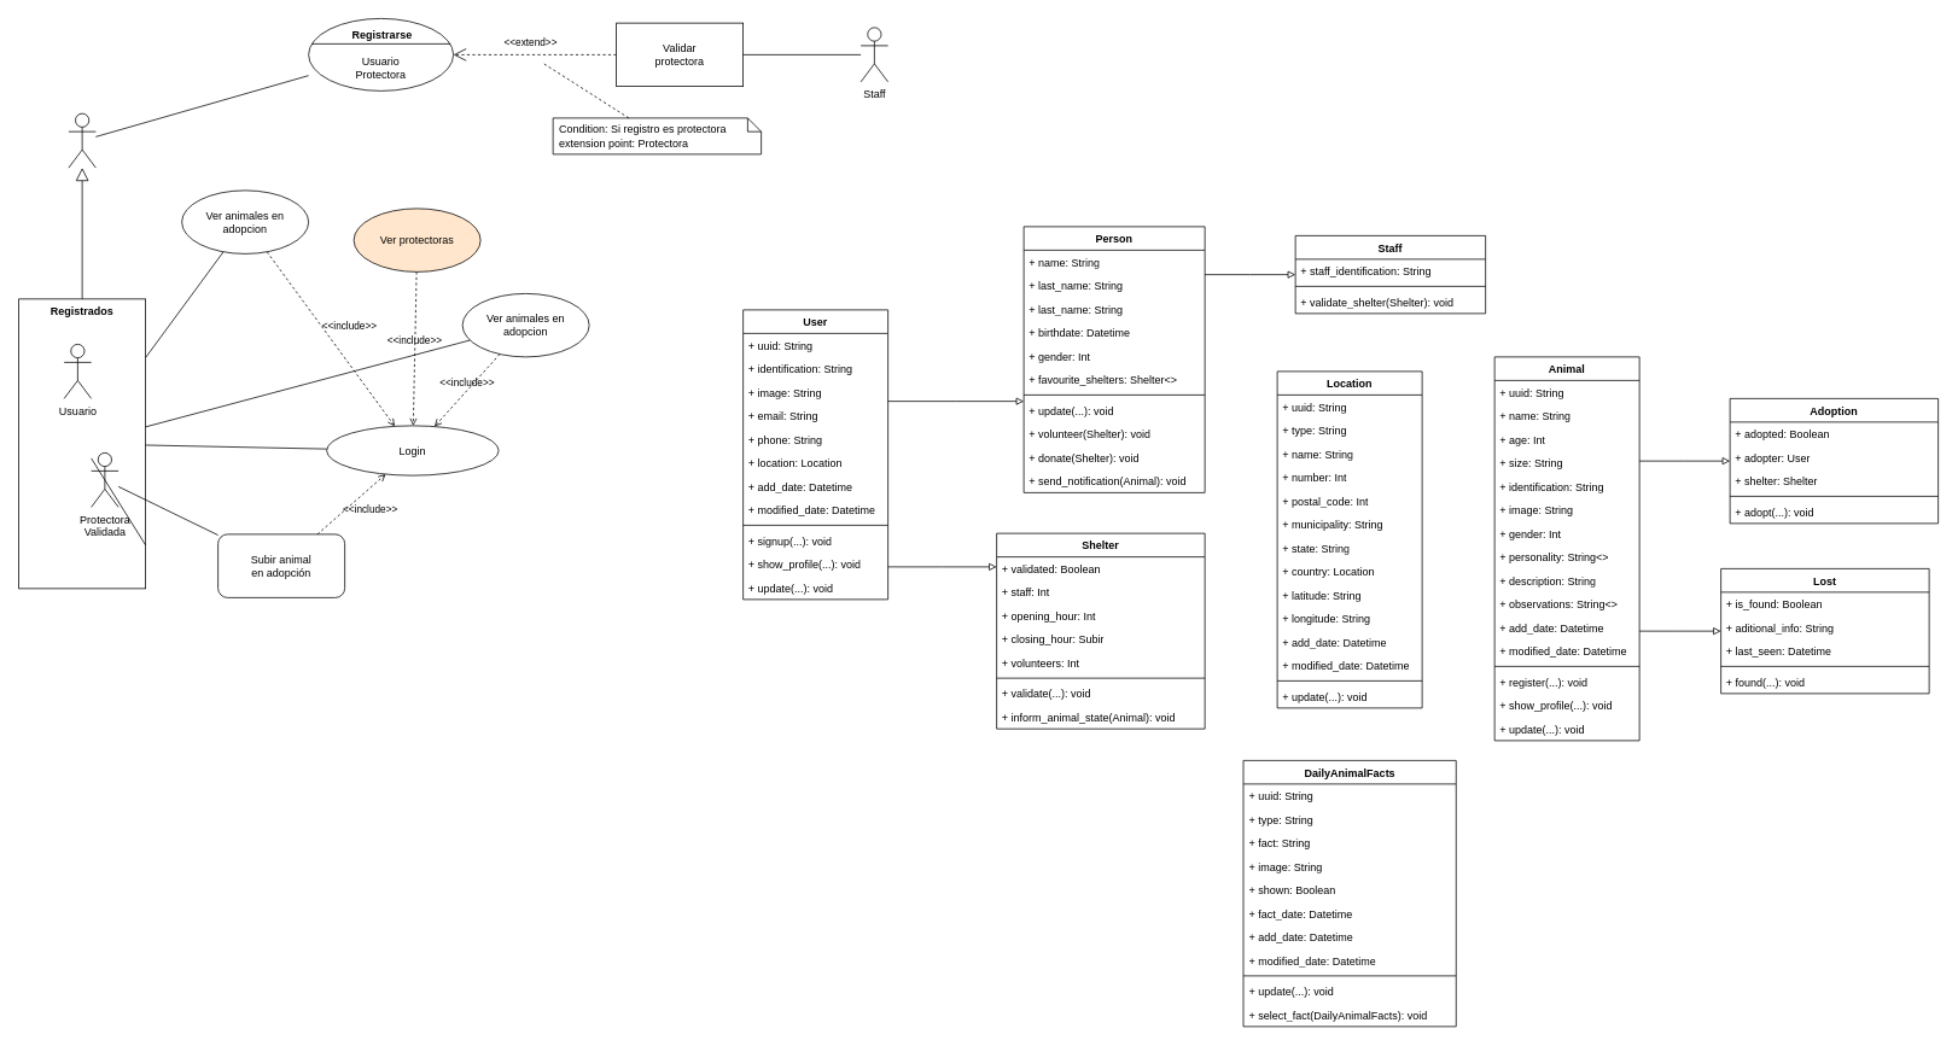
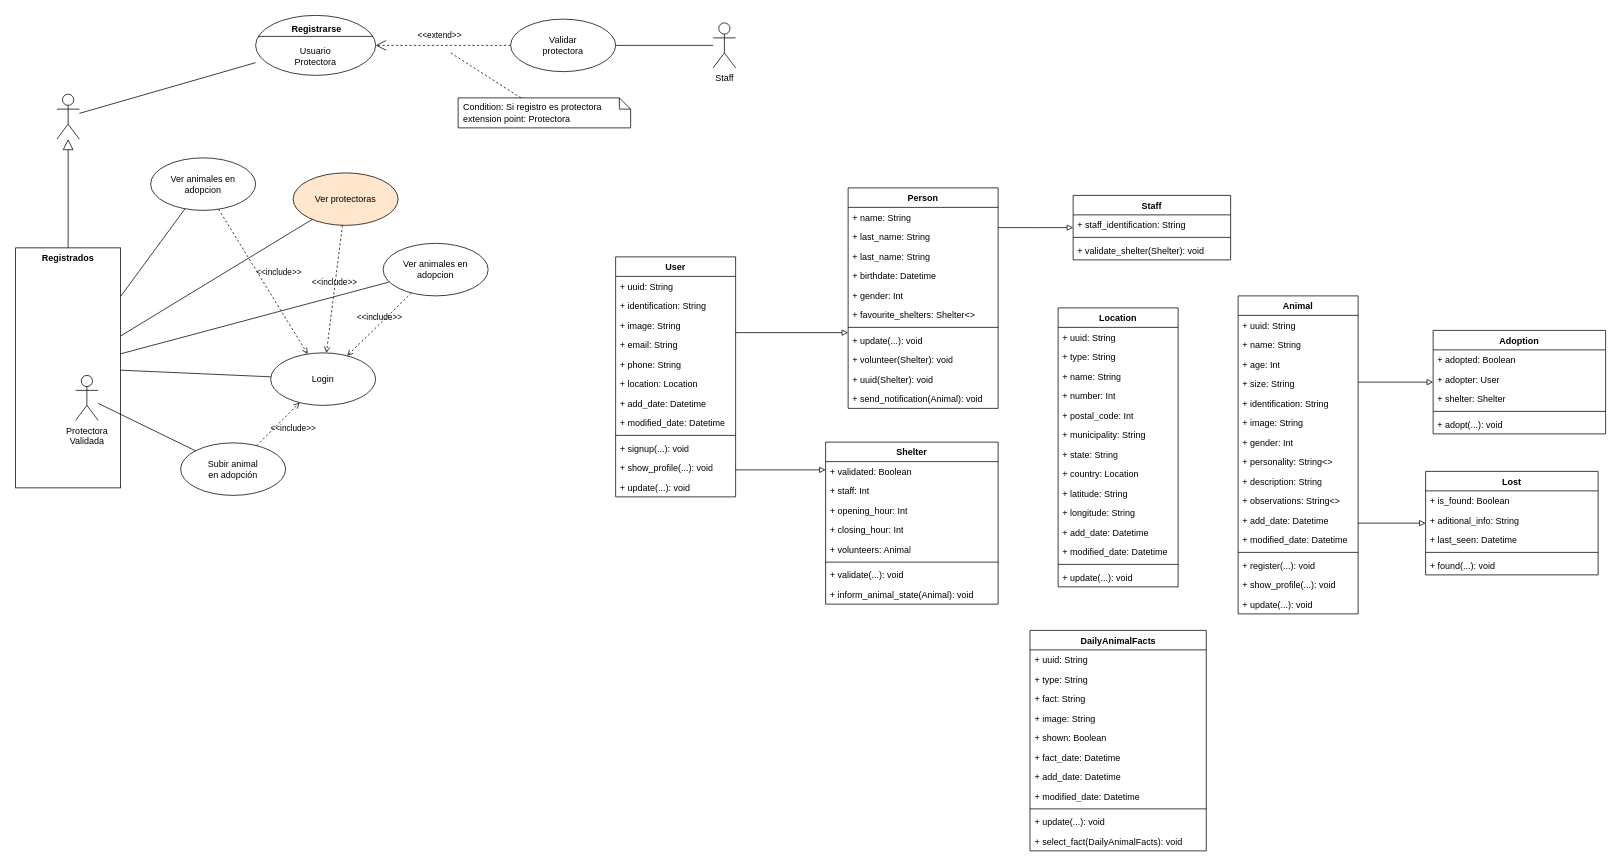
- <mxCell id="20" value="Validar&lt;br&gt;protectora" style="whiteSpace=wrap;html=1;rounded=0;" parent="18" vertex="1"><mxGeometry width="140" height="70" as="geometry" /></mxCell>
+ <mxCell id="20" value="Validar&lt;br&gt;protectora" style="ellipse;whiteSpace=wrap;html=1;" parent="18" vertex="1"><mxGeometry width="140" height="70" as="geometry" /></mxCell>
- <mxCell id="4" value="Usuario" style="shape=umlActor;verticalLabelPosition=bottom;verticalAlign=top;html=1;outlineConnect=0;" parent="2" vertex="1"><mxGeometry x="50" y="50" width="30" height="60" as="geometry" /></mxCell>
- <mxCell id="14" value="Login" style="ellipse;whiteSpace=wrap;html=1;" parent="1" vertex="1"><mxGeometry x="360" y="470" width="190" height="55" as="geometry" /></mxCell>
+ <mxCell id="14" value="Login" style="ellipse;whiteSpace=wrap;html=1;" parent="1" vertex="1"><mxGeometry x="360" y="470" width="140" height="70" as="geometry" /></mxCell>
- <mxCell id="95" value="+ donate(Shelter): void" style="text;strokeColor=none;fillColor=none;align=left;verticalAlign=top;spacingLeft=4;spacingRight=4;overflow=hidden;rotatable=0;points=[[0,0.5],[1,0.5]];portConstraint=eastwest;whiteSpace=wrap;html=1;" vertex="1" parent="85"><mxGeometry y="242" width="200" height="26" as="geometry" /></mxCell>
+ <mxCell id="95" value="+ uuid(Shelter): void" style="text;strokeColor=none;fillColor=none;align=left;verticalAlign=top;spacingLeft=4;spacingRight=4;overflow=hidden;rotatable=0;points=[[0,0.5],[1,0.5]];portConstraint=eastwest;whiteSpace=wrap;html=1;" vertex="1" parent="85"><mxGeometry y="242" width="200" height="26" as="geometry" /></mxCell>
- <mxCell id="117" value="" style="edgeStyle=none;html=1;endArrow=none;verticalAlign=bottom;rounded=0;" edge="1" parent="1" source="3" target="5"><mxGeometry width="160" relative="1" as="geometry"><mxPoint x="110" y="417" as="sourcePoint" /><mxPoint x="334" y="380" as="targetPoint" /></mxGeometry></mxCell>
+ <mxCell id="117" value="" style="edgeStyle=none;html=1;endArrow=none;verticalAlign=bottom;rounded=0;" edge="1" parent="1" source="3" target="116"><mxGeometry width="160" relative="1" as="geometry"><mxPoint x="110" y="417" as="sourcePoint" /><mxPoint x="334" y="380" as="targetPoint" /></mxGeometry></mxCell>
- <mxCell id="7" value="Subir&amp;nbsp;animal &lt;br&gt;en adopción" style="whiteSpace=wrap;html=1;rounded=1;" parent="1" vertex="1"><mxGeometry x="240" y="590" width="140" height="70" as="geometry" /></mxCell>
+ <mxCell id="7" value="Subir&amp;nbsp;animal &lt;br&gt;en adopción" style="ellipse;whiteSpace=wrap;html=1;" parent="1" vertex="1"><mxGeometry x="240" y="590" width="140" height="70" as="geometry" /></mxCell>
- <mxCell id="43" value="+ closing_hour: Subir" style="text;strokeColor=none;fillColor=none;align=left;verticalAlign=top;spacingLeft=4;spacingRight=4;overflow=hidden;rotatable=0;points=[[0,0.5],[1,0.5]];portConstraint=eastwest;whiteSpace=wrap;html=1;" vertex="1" parent="39"><mxGeometry y="104" width="230" height="26" as="geometry" /></mxCell>
+ <mxCell id="43" value="+ closing_hour: Int" style="text;strokeColor=none;fillColor=none;align=left;verticalAlign=top;spacingLeft=4;spacingRight=4;overflow=hidden;rotatable=0;points=[[0,0.5],[1,0.5]];portConstraint=eastwest;whiteSpace=wrap;html=1;" vertex="1" parent="39"><mxGeometry y="104" width="230" height="26" as="geometry" /></mxCell>
- <mxCell id="44" value="+ volunteers: Int" style="text;strokeColor=none;fillColor=none;align=left;verticalAlign=top;spacingLeft=4;spacingRight=4;overflow=hidden;rotatable=0;points=[[0,0.5],[1,0.5]];portConstraint=eastwest;whiteSpace=wrap;html=1;" parent="39" vertex="1"><mxGeometry y="130" width="230" height="26" as="geometry" /></mxCell>
+ <mxCell id="44" value="+ volunteers: Animal" style="text;strokeColor=none;fillColor=none;align=left;verticalAlign=top;spacingLeft=4;spacingRight=4;overflow=hidden;rotatable=0;points=[[0,0.5],[1,0.5]];portConstraint=eastwest;whiteSpace=wrap;html=1;" parent="39" vertex="1"><mxGeometry y="130" width="230" height="26" as="geometry" /></mxCell>
